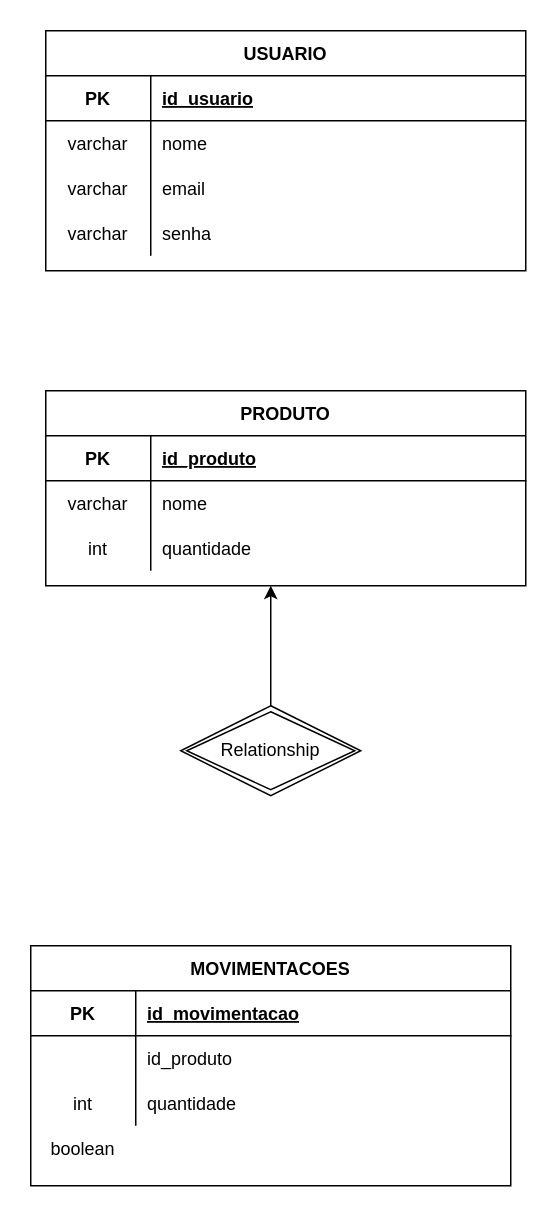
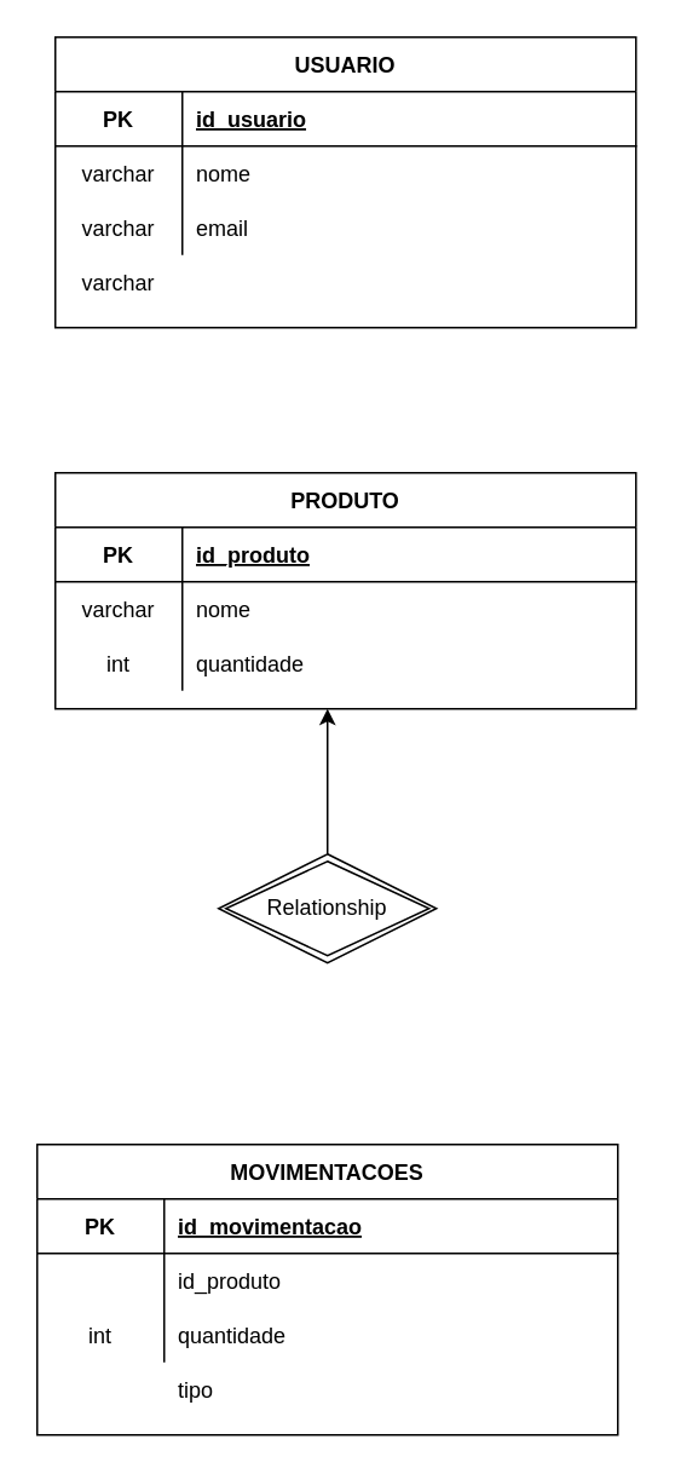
- <mxCell id="24" value="senha" style="shape=partialRectangle;connectable=0;fillColor=none;top=0;left=0;bottom=0;right=0;align=left;spacingLeft=6;overflow=hidden;" vertex="1" parent="22"><mxGeometry x="70" width="250" height="30" as="geometry" /></mxCell>
- <mxCell id="37" value="boolean" style="shape=partialRectangle;connectable=0;fillColor=none;top=0;left=0;bottom=0;right=0;editable=1;overflow=hidden;" vertex="1" parent="36"><mxGeometry width="70" height="30" as="geometry" /></mxCell>
+ <mxCell id="38" value="tipo" style="shape=partialRectangle;connectable=0;fillColor=none;top=0;left=0;bottom=0;right=0;align=left;spacingLeft=6;overflow=hidden;" vertex="1" parent="36"><mxGeometry x="70" width="250" height="30" as="geometry" /></mxCell>
